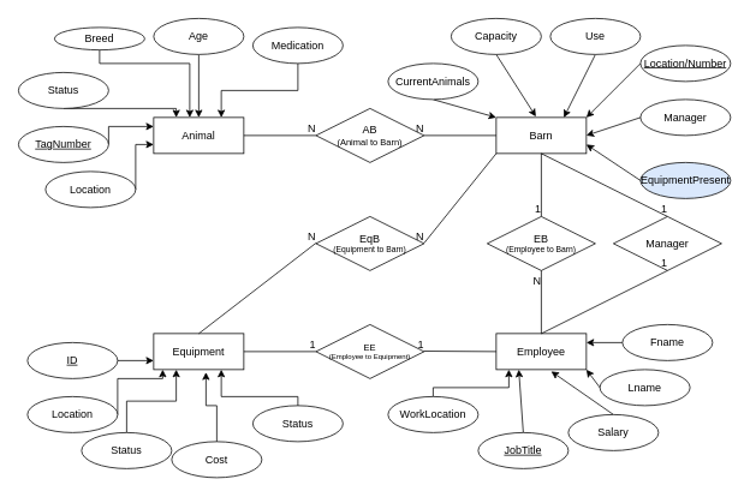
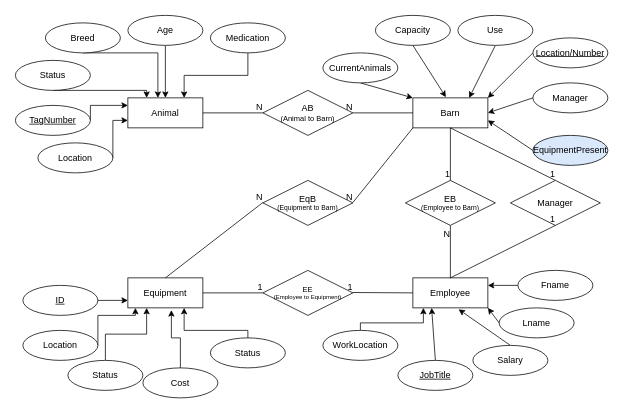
- <mxCell id="7" value="Breed" style="ellipse;whiteSpace=wrap;html=1;align=center;" vertex="1" parent="1"><mxGeometry x="60" y="30" width="100" height="25" as="geometry" /></mxCell>
+ <mxCell id="7" value="Breed" style="ellipse;whiteSpace=wrap;html=1;align=center;" vertex="1" parent="1"><mxGeometry x="60" y="30" width="100" height="40" as="geometry" /></mxCell>
